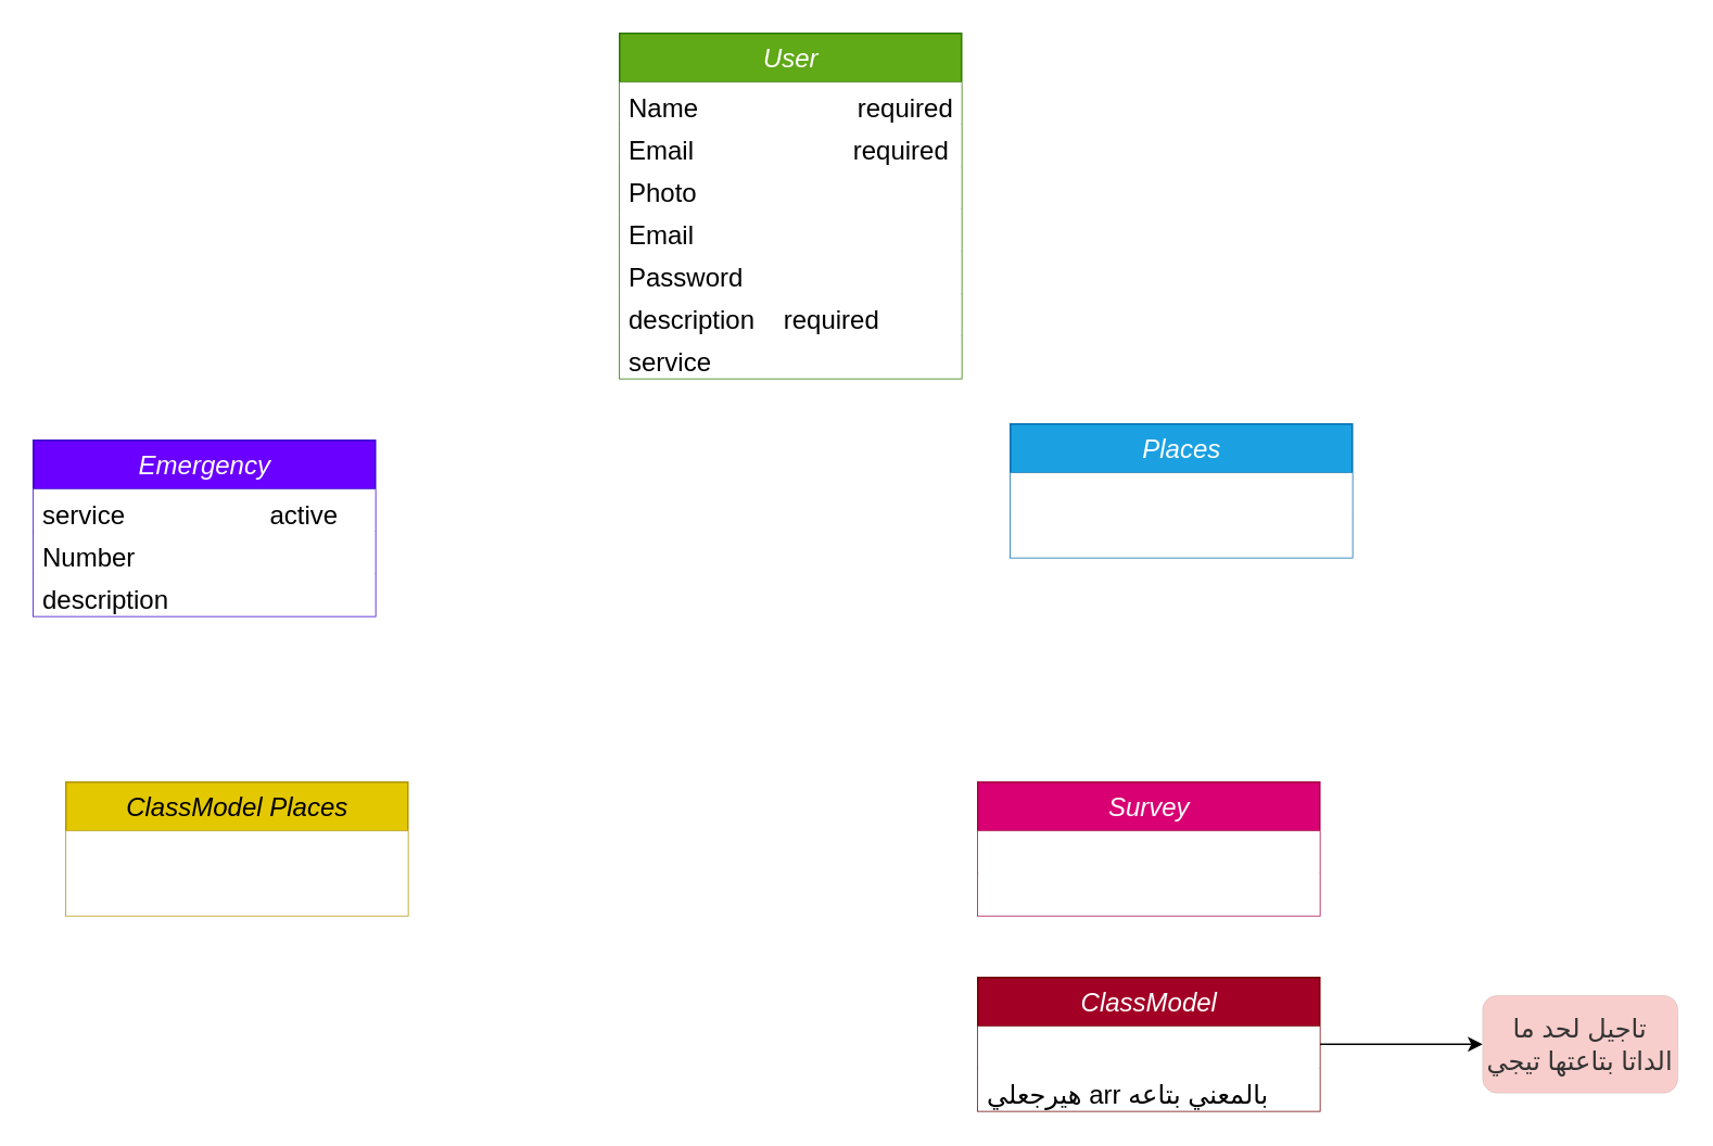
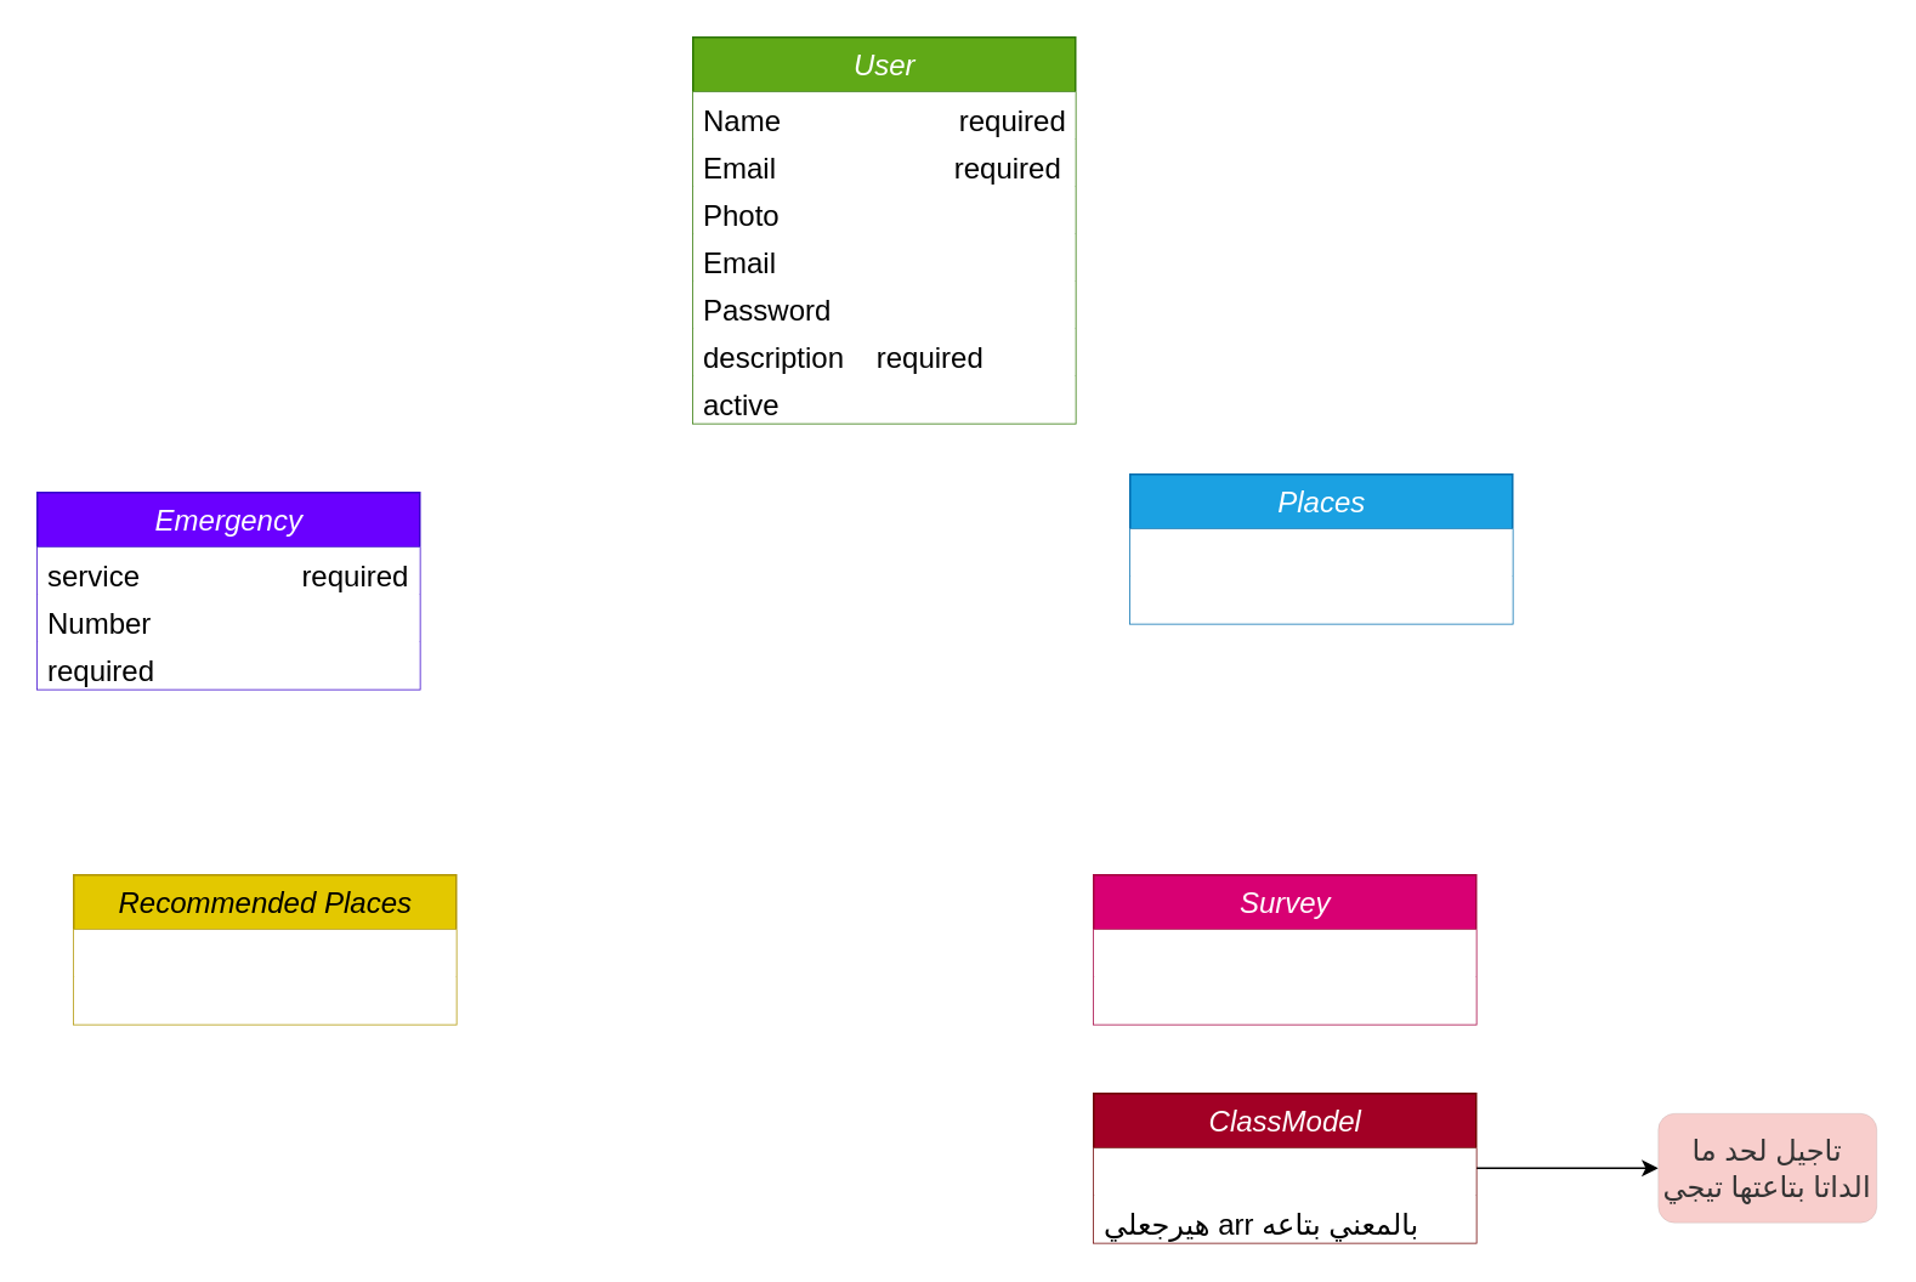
- <mxCell id="9" value="service" style="text;strokeColor=none;fillColor=default;align=left;verticalAlign=top;spacingLeft=4;spacingRight=4;overflow=hidden;rotatable=0;points=[[0,0.5],[1,0.5]];portConstraint=eastwest;whiteSpace=wrap;html=1;dashed=1;swimlaneFillColor=none;fontSize=16;gradientColor=none;" parent="2" vertex="1"><mxGeometry y="186" width="210" height="26" as="geometry" /></mxCell>
+ <mxCell id="9" value="active" style="text;strokeColor=none;fillColor=default;align=left;verticalAlign=top;spacingLeft=4;spacingRight=4;overflow=hidden;rotatable=0;points=[[0,0.5],[1,0.5]];portConstraint=eastwest;whiteSpace=wrap;html=1;dashed=1;swimlaneFillColor=none;fontSize=16;gradientColor=none;" parent="2" vertex="1"><mxGeometry y="186" width="210" height="26" as="geometry" /></mxCell>
- <mxCell id="11" value="&lt;font style=&quot;font-size: 16px;&quot;&gt;service&amp;nbsp; &amp;nbsp; &amp;nbsp; &amp;nbsp; &amp;nbsp; &amp;nbsp; &amp;nbsp; &amp;nbsp; &amp;nbsp; &amp;nbsp; active&lt;/font&gt;" style="text;strokeColor=none;fillColor=default;align=left;verticalAlign=top;spacingLeft=4;spacingRight=4;overflow=hidden;rotatable=0;points=[[0,0.5],[1,0.5]];portConstraint=eastwest;whiteSpace=wrap;html=1;swimlaneFillColor=none;fontSize=16;" parent="10" vertex="1"><mxGeometry y="30" width="210" height="26" as="geometry" /></mxCell>
+ <mxCell id="11" value="&lt;font style=&quot;font-size: 16px;&quot;&gt;service&amp;nbsp; &amp;nbsp; &amp;nbsp; &amp;nbsp; &amp;nbsp; &amp;nbsp; &amp;nbsp; &amp;nbsp; &amp;nbsp; &amp;nbsp; required&lt;/font&gt;" style="text;strokeColor=none;fillColor=default;align=left;verticalAlign=top;spacingLeft=4;spacingRight=4;overflow=hidden;rotatable=0;points=[[0,0.5],[1,0.5]];portConstraint=eastwest;whiteSpace=wrap;html=1;swimlaneFillColor=none;fontSize=16;" parent="10" vertex="1"><mxGeometry y="30" width="210" height="26" as="geometry" /></mxCell>
- <mxCell id="13" value="description" style="text;strokeColor=none;fillColor=default;align=left;verticalAlign=top;spacingLeft=4;spacingRight=4;overflow=hidden;rotatable=0;points=[[0,0.5],[1,0.5]];portConstraint=eastwest;whiteSpace=wrap;html=1;dashed=1;swimlaneFillColor=none;fontSize=16;" parent="10" vertex="1"><mxGeometry y="82" width="210" height="26" as="geometry" /></mxCell>
+ <mxCell id="13" value="required" style="text;strokeColor=none;fillColor=default;align=left;verticalAlign=top;spacingLeft=4;spacingRight=4;overflow=hidden;rotatable=0;points=[[0,0.5],[1,0.5]];portConstraint=eastwest;whiteSpace=wrap;html=1;dashed=1;swimlaneFillColor=none;fontSize=16;" parent="10" vertex="1"><mxGeometry y="82" width="210" height="26" as="geometry" /></mxCell>
- <mxCell id="20" value="&lt;i&gt;ClassModel Places&lt;/i&gt;" style="swimlane;fontStyle=0;childLayout=stackLayout;horizontal=1;startSize=30;fillColor=#e3c800;horizontalStack=0;resizeParent=1;resizeParentMax=0;resizeLast=0;collapsible=1;marginBottom=0;html=1;fontColor=#000000;strokeColor=#B09500;swimlaneFillColor=none;fontSize=16;fillStyle=auto;" parent="1" vertex="1"><mxGeometry x="40" y="480" width="210" height="82" as="geometry" /></mxCell>
+ <mxCell id="20" value="&lt;i&gt;Recommended Places&lt;/i&gt;" style="swimlane;fontStyle=0;childLayout=stackLayout;horizontal=1;startSize=30;fillColor=#e3c800;horizontalStack=0;resizeParent=1;resizeParentMax=0;resizeLast=0;collapsible=1;marginBottom=0;html=1;fontColor=#000000;strokeColor=#B09500;swimlaneFillColor=none;fontSize=16;fillStyle=auto;" parent="1" vertex="1"><mxGeometry x="40" y="480" width="210" height="82" as="geometry" /></mxCell>
